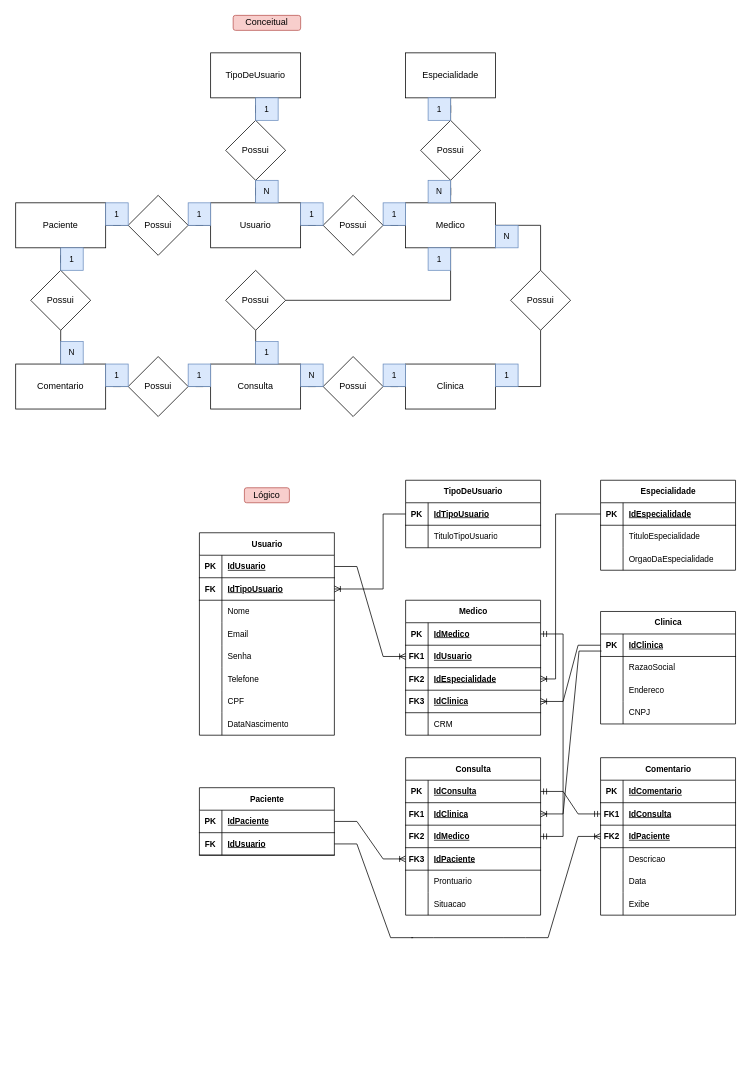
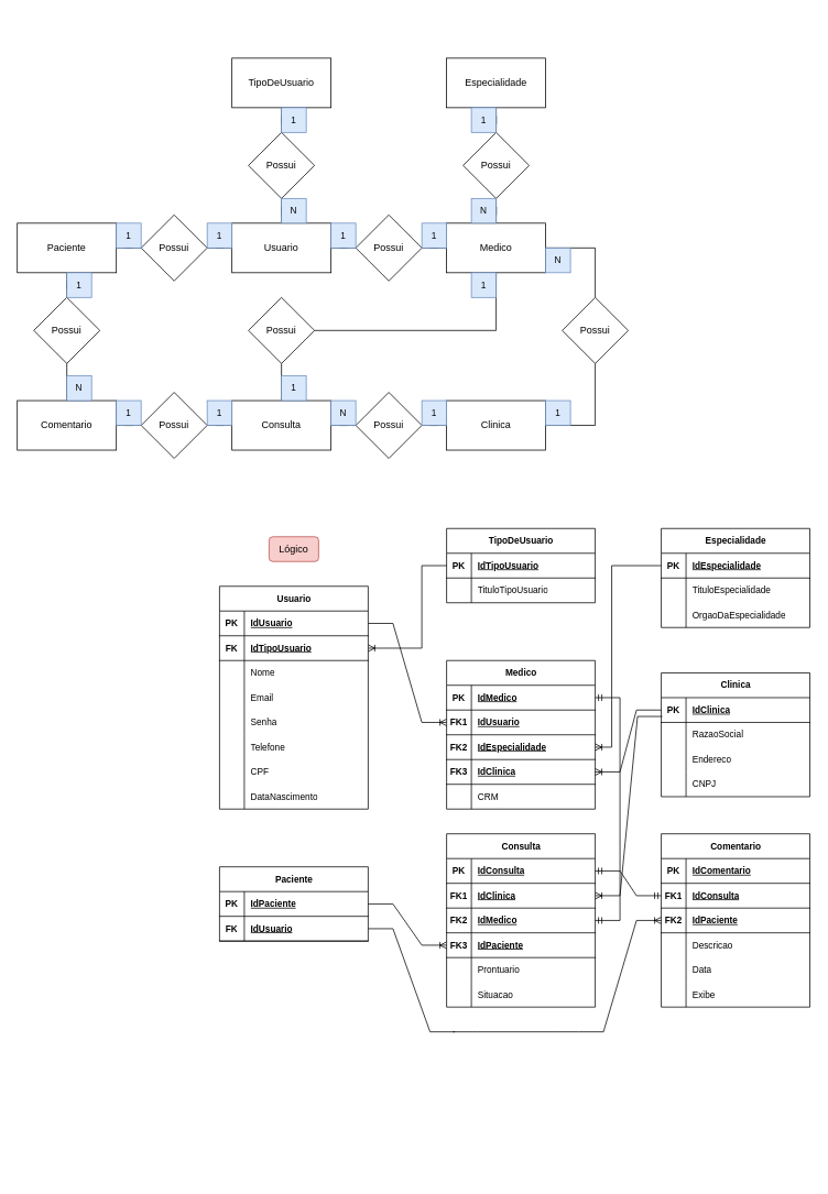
- <mxCell id="4" value="Conceitual" style="rounded=1;whiteSpace=wrap;html=1;fillColor=#f8cecc;strokeColor=#b85450;" parent="1" vertex="1"><mxGeometry x="310" y="20" width="90" height="20" as="geometry" /></mxCell>
- <mxCell id="56" value="Lógico" style="rounded=1;whiteSpace=wrap;html=1;fillColor=#f8cecc;strokeColor=#b85450;" parent="1" vertex="1"><mxGeometry x="325" y="650" width="60" height="20" as="geometry" /></mxCell>
+ <mxCell id="56" value="Lógico" style="rounded=1;whiteSpace=wrap;html=1;fillColor=#f8cecc;strokeColor=#b85450;" parent="1" vertex="1"><mxGeometry x="325" y="650" width="60" height="30" as="geometry" /></mxCell>
